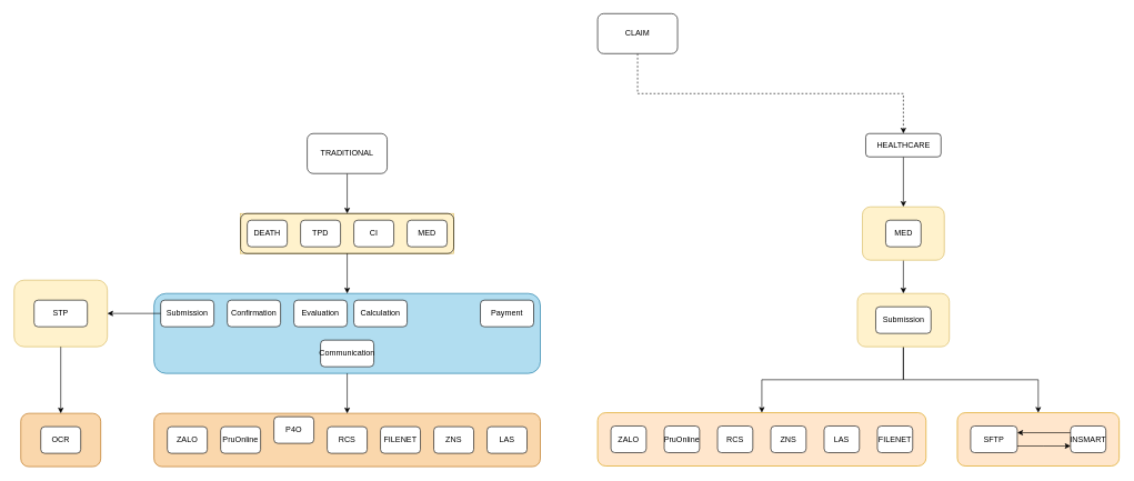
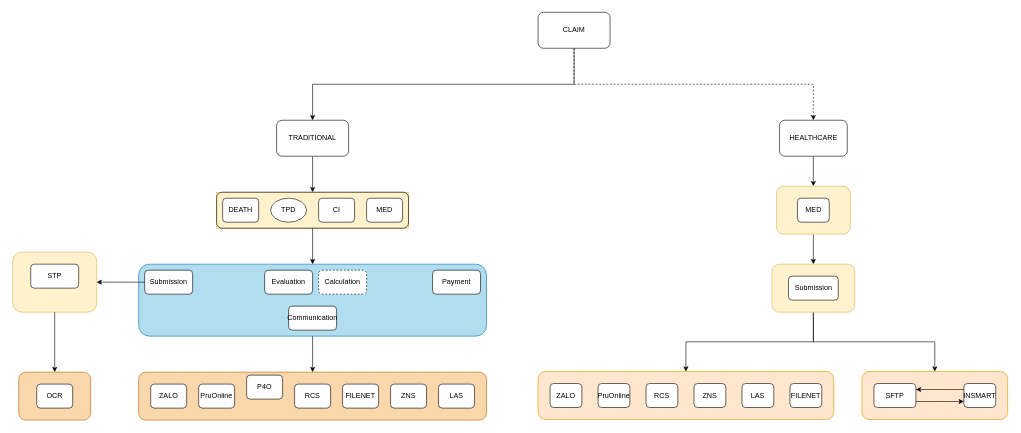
+ <mxCell id="5" style="edgeStyle=orthogonalEdgeStyle;rounded=0;orthogonalLoop=1;jettySize=auto;html=1;exitX=0.5;exitY=1;exitDx=0;exitDy=0;entryX=0.5;entryY=0;entryDx=0;entryDy=0;" edge="1" parent="1" source="7" target="9"><mxGeometry relative="1" as="geometry" /></mxCell>
- <mxCell id="11" value="HEALTHCARE" style="rounded=1;whiteSpace=wrap;html=1;" parent="1" vertex="1"><mxGeometry x="1298.5" y="200" width="113" height="35" as="geometry" /></mxCell>
+ <mxCell id="11" value="HEALTHCARE" style="rounded=1;whiteSpace=wrap;html=1;" parent="1" vertex="1"><mxGeometry x="1298.5" y="200" width="113" height="60" as="geometry" /></mxCell>
- <mxCell id="16" value="TPD" style="rounded=1;whiteSpace=wrap;html=1;" parent="13" vertex="1"><mxGeometry x="90" y="10" width="60" height="40" as="geometry" /></mxCell>
+ <mxCell id="16" value="TPD" style="ellipse;whiteSpace=wrap;html=1;" parent="13" vertex="1"><mxGeometry x="90" y="10" width="60" height="40" as="geometry" /></mxCell>
- <mxCell id="41" value="STP" style="rounded=1;whiteSpace=wrap;html=1;" parent="39" vertex="1"><mxGeometry x="30" y="30" width="80" height="40" as="geometry" /></mxCell>
+ <mxCell id="41" value="STP" style="rounded=1;whiteSpace=wrap;html=1;" parent="39" vertex="1"><mxGeometry x="30" y="20" width="80" height="40" as="geometry" /></mxCell>
- <mxCell id="22" value="Confirmation" style="rounded=1;whiteSpace=wrap;html=1;" parent="19" vertex="1"><mxGeometry x="100" width="80" height="40" as="geometry" /></mxCell>
- <mxCell id="24" value="Calculation" style="rounded=1;whiteSpace=wrap;html=1;" parent="19" vertex="1"><mxGeometry x="290" width="80" height="40" as="geometry" /></mxCell>
+ <mxCell id="24" value="Calculation" style="rounded=1;whiteSpace=wrap;html=1;dashed=1;" parent="19" vertex="1"><mxGeometry x="290" width="80" height="40" as="geometry" /></mxCell>
